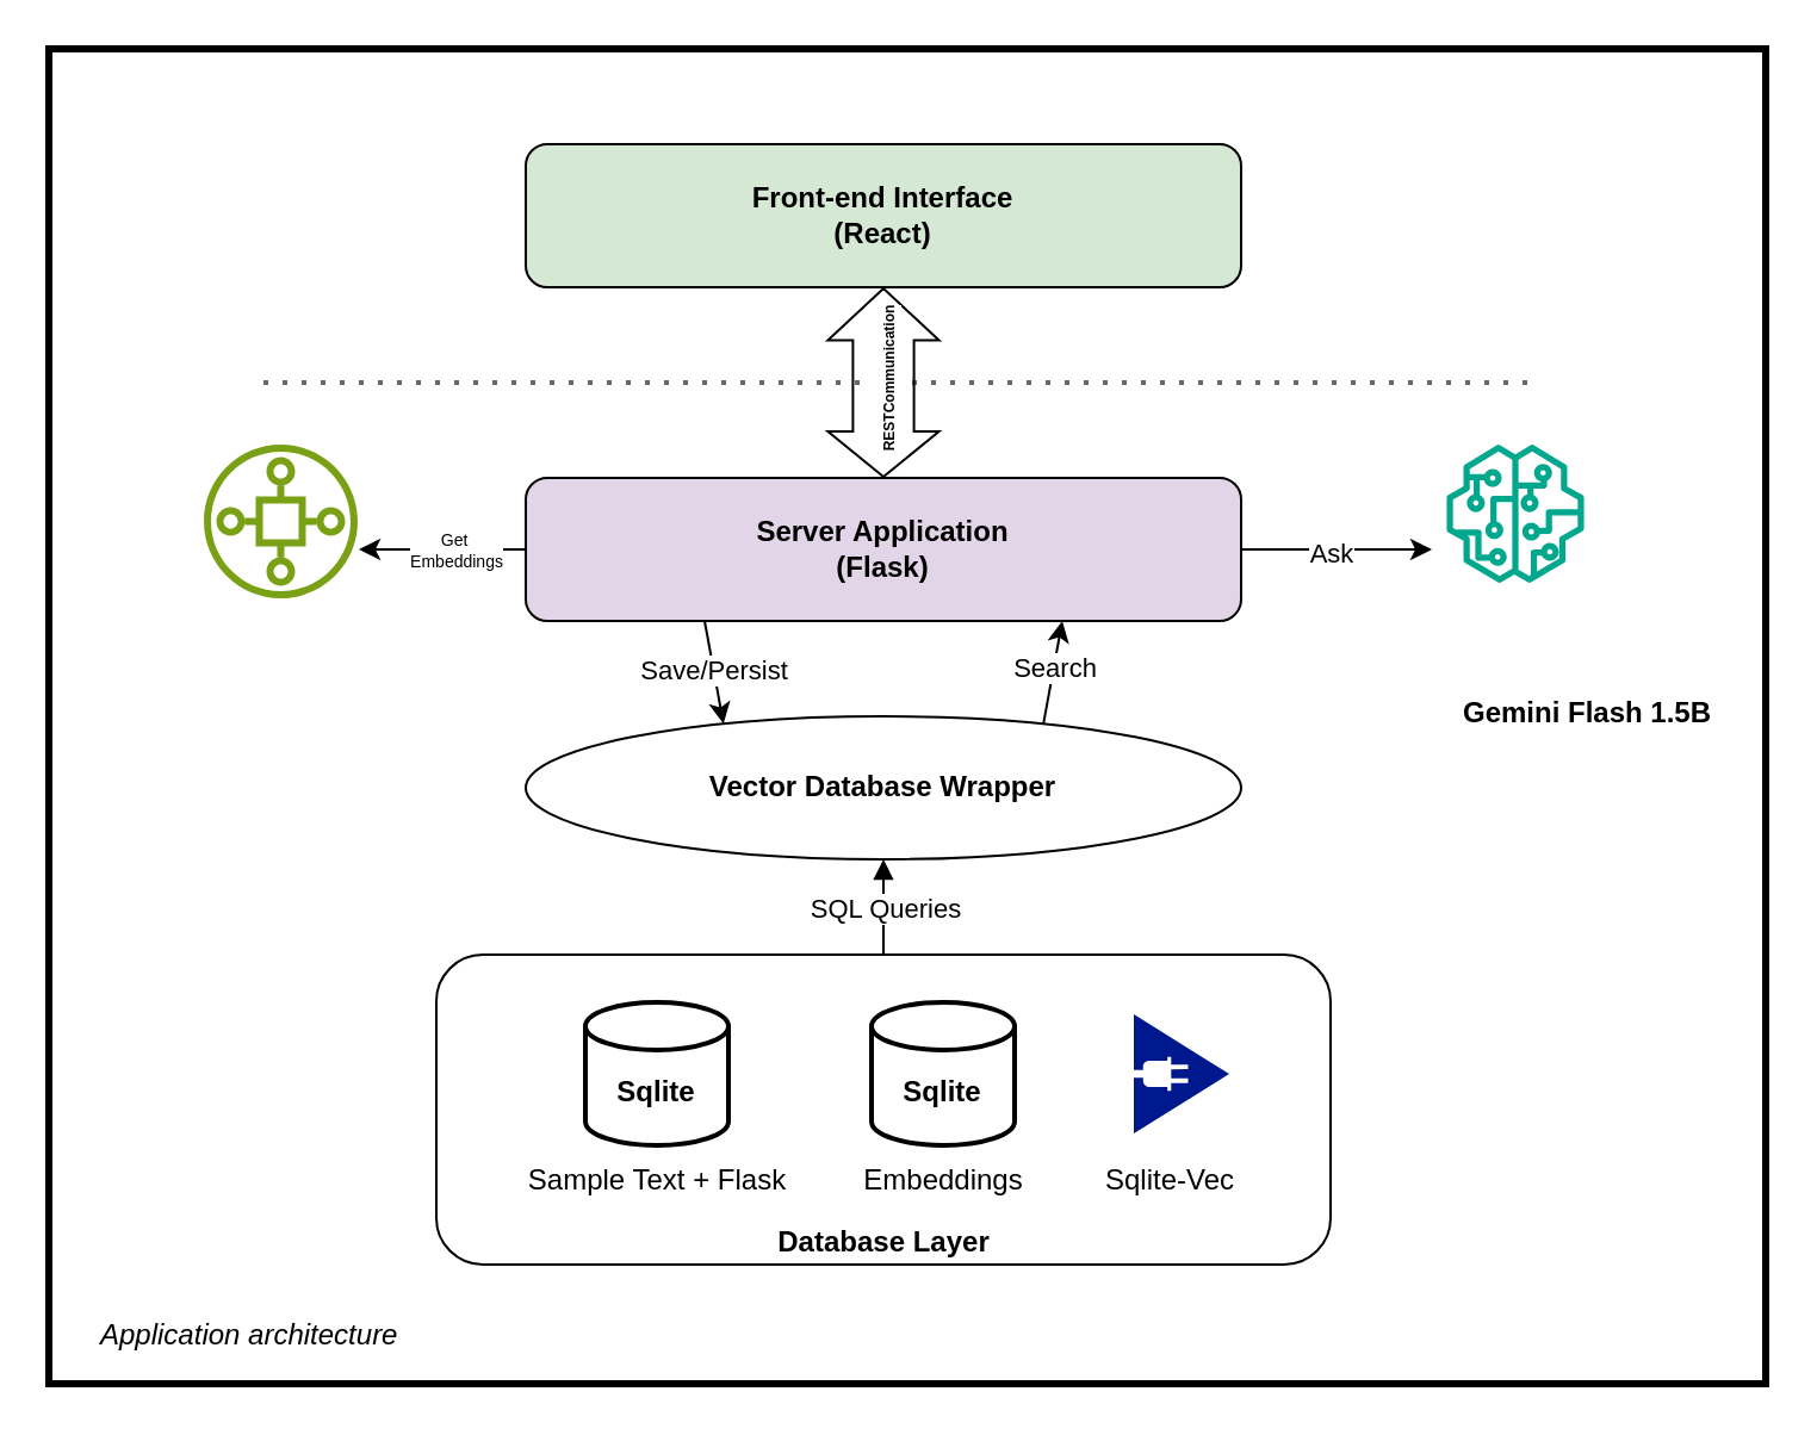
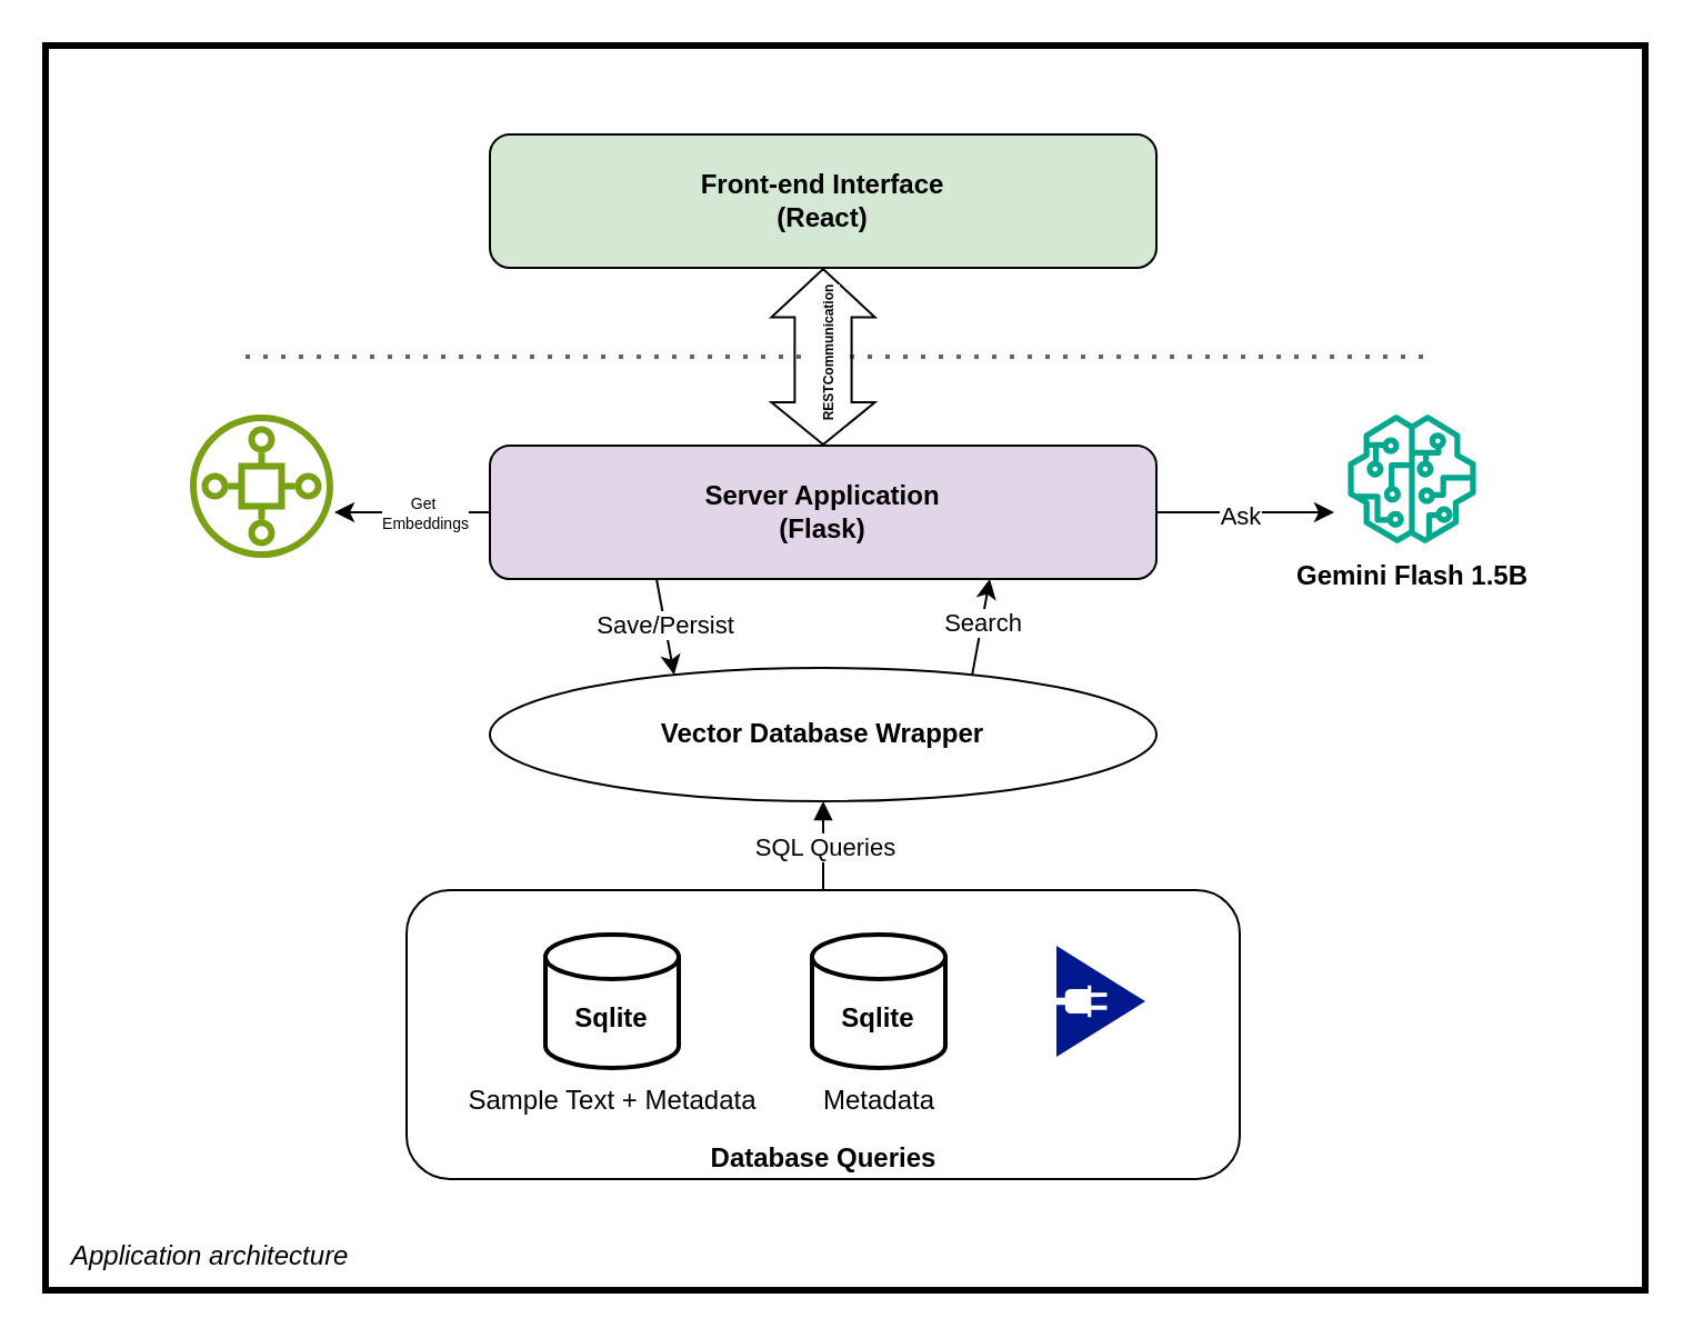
- <mxCell id="10" value="Gemini Flash 1.5B" style="text;html=1;align=center;verticalAlign=middle;resizable=0;points=[];autosize=1;strokeColor=none;fillColor=none;fontStyle=1" vertex="1" parent="1"><mxGeometry x="600" y="284" width="130" height="30" as="geometry" /></mxCell>
+ <mxCell id="10" value="Gemini Flash 1.5B" style="text;html=1;align=center;verticalAlign=middle;resizable=0;points=[];autosize=1;strokeColor=none;fillColor=none;fontStyle=1" vertex="1" parent="1"><mxGeometry x="570" y="244" width="130" height="30" as="geometry" /></mxCell>
- <mxCell id="7" value="Sample Text + Flask" style="text;html=1;align=center;verticalAlign=middle;resizable=0;points=[];autosize=1;strokeColor=none;fillColor=none;" vertex="1" parent="1"><mxGeometry x="200" y="480" width="150" height="30" as="geometry" /></mxCell>
+ <mxCell id="7" value="Sample Text + Metadata" style="text;html=1;align=center;verticalAlign=middle;resizable=0;points=[];autosize=1;strokeColor=none;fillColor=none;" vertex="1" parent="1"><mxGeometry x="200" y="480" width="150" height="30" as="geometry" /></mxCell>
- <mxCell id="3" value="Embeddings" style="text;html=1;align=center;verticalAlign=middle;resizable=0;points=[];autosize=1;strokeColor=none;fillColor=none;" vertex="1" parent="1"><mxGeometry x="350" y="480" width="90" height="30" as="geometry" /></mxCell>
+ <mxCell id="3" value="Metadata" style="text;html=1;align=center;verticalAlign=middle;resizable=0;points=[];autosize=1;strokeColor=none;fillColor=none;" vertex="1" parent="1"><mxGeometry x="350" y="480" width="90" height="30" as="geometry" /></mxCell>
- <mxCell id="5" value="Sqlite-Vec" style="text;html=1;align=center;verticalAlign=middle;resizable=0;points=[];autosize=1;strokeColor=none;fillColor=none;" vertex="1" parent="1"><mxGeometry x="450" y="480" width="80" height="30" as="geometry" /></mxCell>
- <mxCell id="17" value="Database Layer" style="rounded=1;whiteSpace=wrap;html=1;fillColor=none;verticalAlign=bottom;fontStyle=1" vertex="1" parent="1"><mxGeometry x="182.5" y="400" width="375" height="130" as="geometry" /></mxCell>
+ <mxCell id="17" value="Database Queries" style="rounded=1;whiteSpace=wrap;html=1;fillColor=none;verticalAlign=bottom;fontStyle=1" vertex="1" parent="1"><mxGeometry x="182.5" y="400" width="375" height="130" as="geometry" /></mxCell>
- <mxCell id="29" value="Application architecture" style="text;html=1;strokeColor=none;fillColor=none;align=left;verticalAlign=middle;whiteSpace=wrap;rounded=0;fontStyle=2" vertex="1" parent="1"><mxGeometry x="40" y="545" width="190" height="30" as="geometry" /></mxCell>
+ <mxCell id="29" value="Application architecture" style="text;html=1;strokeColor=none;fillColor=none;align=left;verticalAlign=middle;whiteSpace=wrap;rounded=0;fontStyle=2" vertex="1" parent="1"><mxGeometry x="30" y="550" width="190" height="30" as="geometry" /></mxCell>
